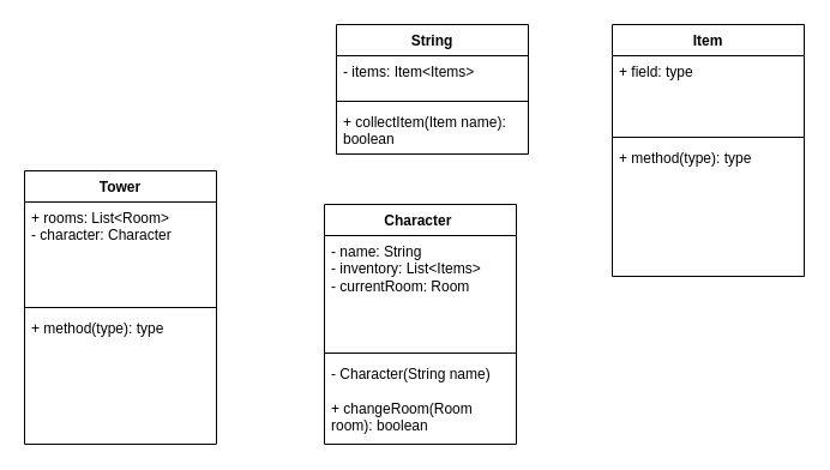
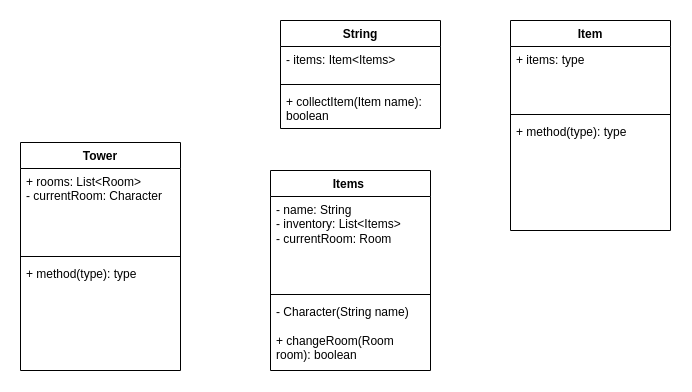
- <mxCell id="15" value="+ field: type" style="text;strokeColor=none;fillColor=none;align=left;verticalAlign=top;spacingLeft=4;spacingRight=4;overflow=hidden;rotatable=0;points=[[0,0.5],[1,0.5]];portConstraint=eastwest;whiteSpace=wrap;html=1;" parent="14" vertex="1"><mxGeometry y="26" width="160" height="64" as="geometry" /></mxCell>
+ <mxCell id="15" value="+ items: type" style="text;strokeColor=none;fillColor=none;align=left;verticalAlign=top;spacingLeft=4;spacingRight=4;overflow=hidden;rotatable=0;points=[[0,0.5],[1,0.5]];portConstraint=eastwest;whiteSpace=wrap;html=1;" parent="14" vertex="1"><mxGeometry y="26" width="160" height="64" as="geometry" /></mxCell>
- <mxCell id="10" value="Character&amp;nbsp;" style="swimlane;fontStyle=1;align=center;verticalAlign=top;childLayout=stackLayout;horizontal=1;startSize=26;horizontalStack=0;resizeParent=1;resizeParentMax=0;resizeLast=0;collapsible=1;marginBottom=0;whiteSpace=wrap;html=1;" parent="1" vertex="1"><mxGeometry x="270" y="170" width="160" height="200" as="geometry" /></mxCell>
+ <mxCell id="10" value="Items&amp;nbsp;" style="swimlane;fontStyle=1;align=center;verticalAlign=top;childLayout=stackLayout;horizontal=1;startSize=26;horizontalStack=0;resizeParent=1;resizeParentMax=0;resizeLast=0;collapsible=1;marginBottom=0;whiteSpace=wrap;html=1;" parent="1" vertex="1"><mxGeometry x="270" y="170" width="160" height="200" as="geometry" /></mxCell>
- <mxCell id="3" value="+ rooms: List&amp;lt;Room&amp;gt;&amp;nbsp;&lt;div&gt;- character: Character&amp;nbsp;&lt;/div&gt;" style="text;strokeColor=none;fillColor=none;align=left;verticalAlign=top;spacingLeft=4;spacingRight=4;overflow=hidden;rotatable=0;points=[[0,0.5],[1,0.5]];portConstraint=eastwest;whiteSpace=wrap;html=1;" parent="2" vertex="1"><mxGeometry y="26" width="160" height="84" as="geometry" /></mxCell>
+ <mxCell id="3" value="+ rooms: List&amp;lt;Room&amp;gt;&amp;nbsp;&lt;div&gt;- currentRoom: Character&amp;nbsp;&lt;/div&gt;" style="text;strokeColor=none;fillColor=none;align=left;verticalAlign=top;spacingLeft=4;spacingRight=4;overflow=hidden;rotatable=0;points=[[0,0.5],[1,0.5]];portConstraint=eastwest;whiteSpace=wrap;html=1;" parent="2" vertex="1"><mxGeometry y="26" width="160" height="84" as="geometry" /></mxCell>
